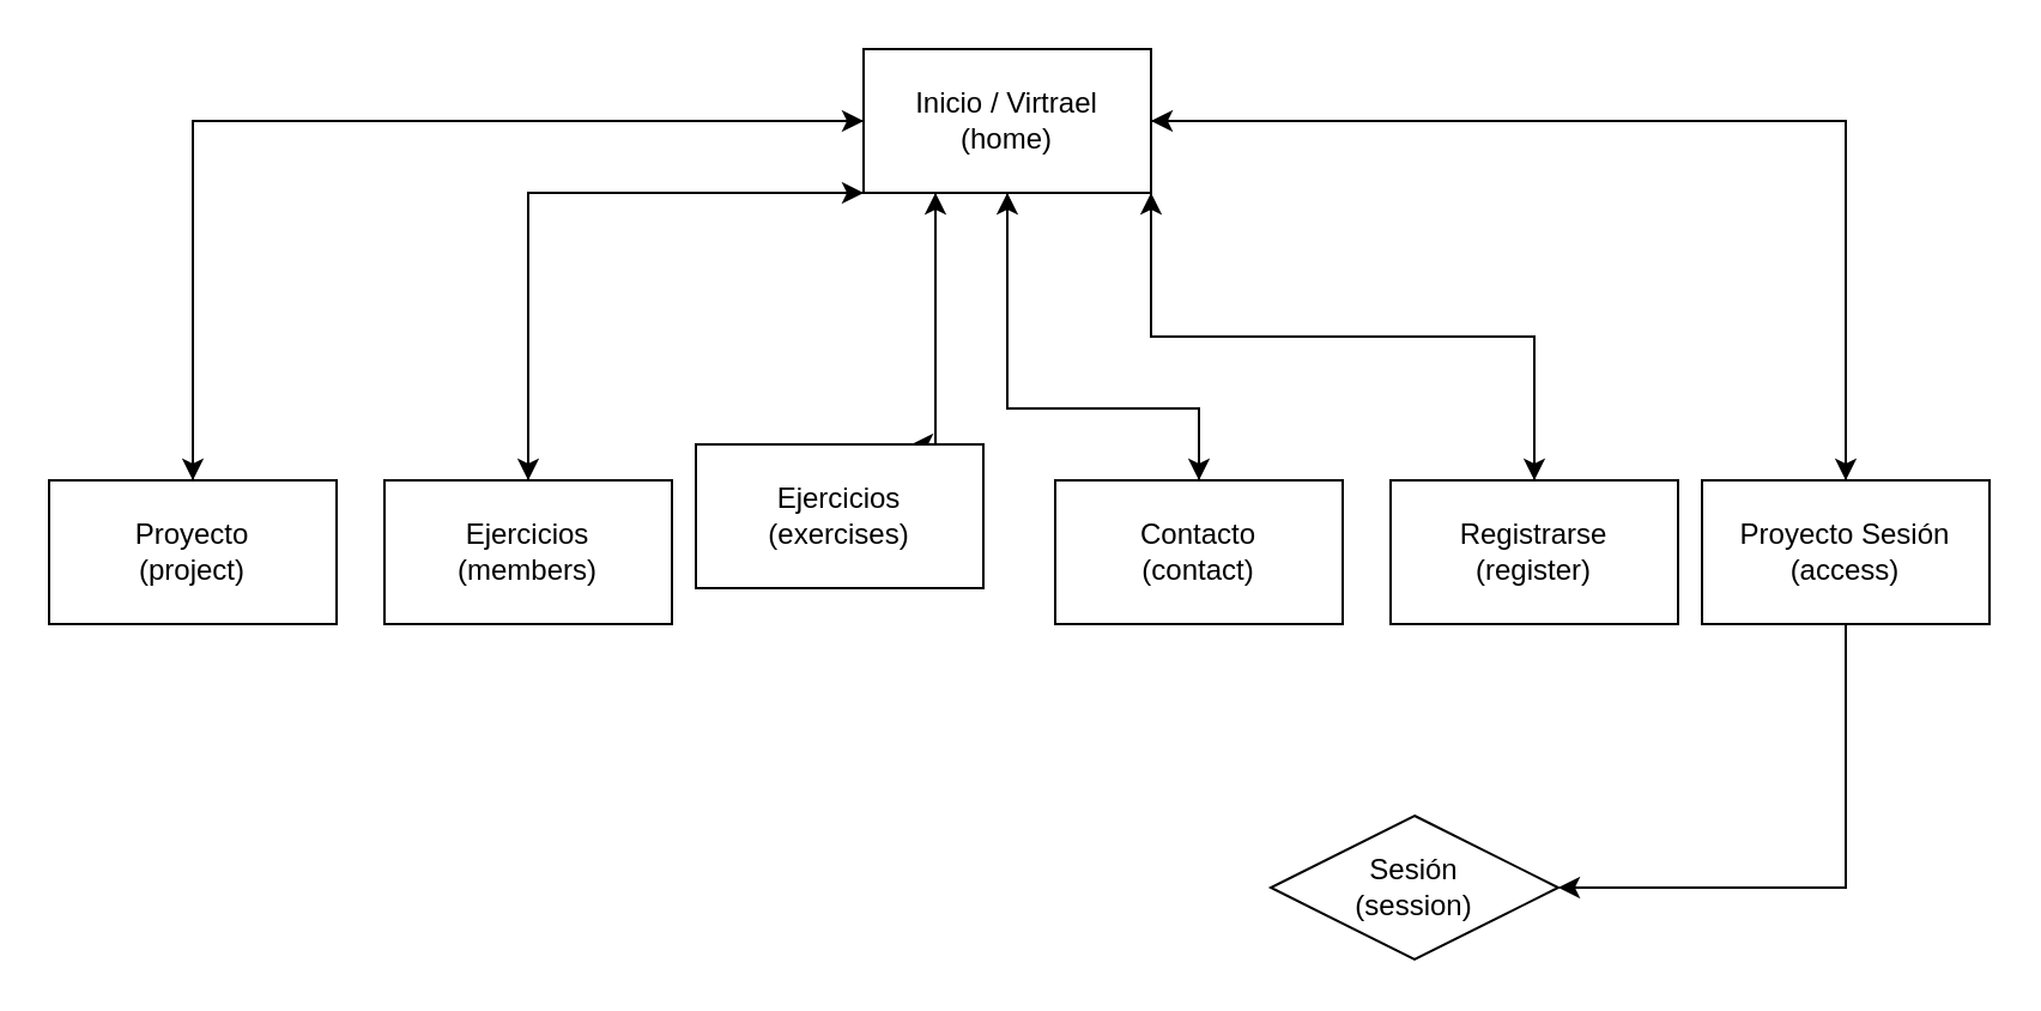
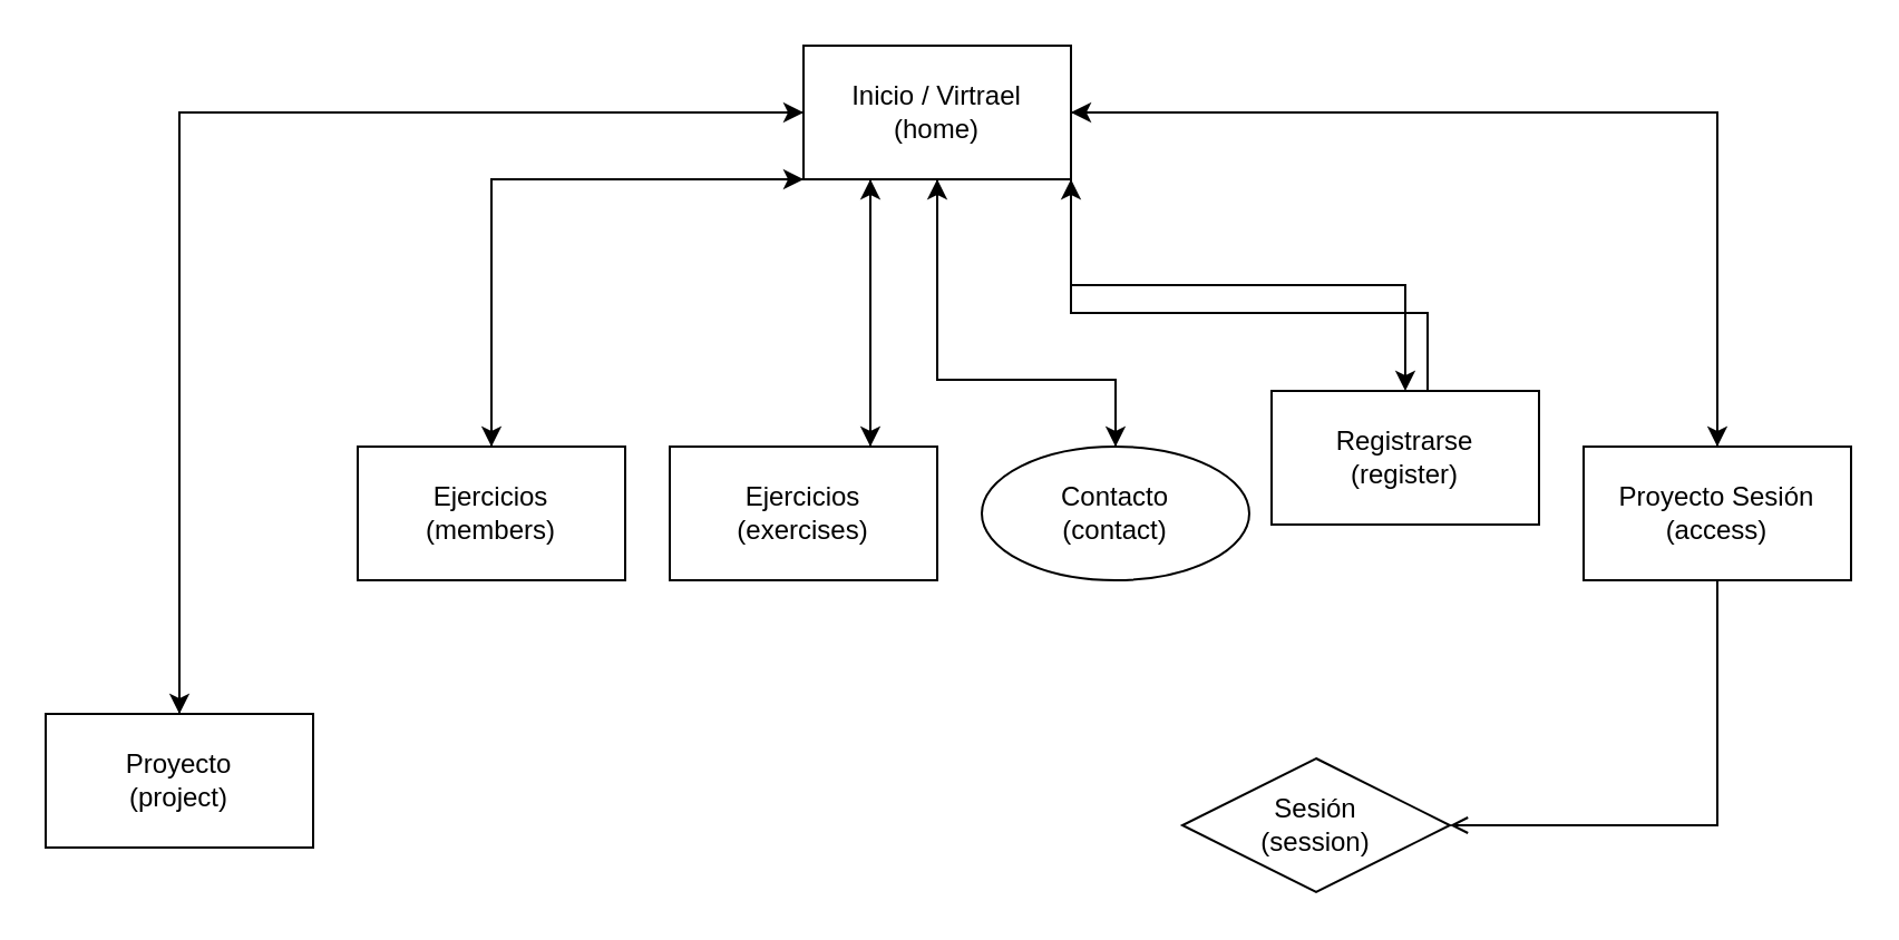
- <mxCell id="14" value="&lt;div&gt;Ejercicios&lt;/div&gt;&lt;div&gt;(exercises)&lt;/div&gt;" style="rounded=0;whiteSpace=wrap;html=1;" vertex="1" parent="1"><mxGeometry x="290" y="185" width="120" height="60" as="geometry" /></mxCell>
+ <mxCell id="14" value="&lt;div&gt;Ejercicios&lt;/div&gt;&lt;div&gt;(exercises)&lt;/div&gt;" style="rounded=0;whiteSpace=wrap;html=1;" vertex="1" parent="1"><mxGeometry x="300" y="200" width="120" height="60" as="geometry" /></mxCell>
- <mxCell id="10" value="&lt;div&gt;Proyecto&lt;/div&gt;(project)" style="rounded=0;whiteSpace=wrap;html=1;" vertex="1" parent="1"><mxGeometry x="20" y="200" width="120" height="60" as="geometry" /></mxCell>
+ <mxCell id="10" value="&lt;div&gt;Proyecto&lt;/div&gt;(project)" style="rounded=0;whiteSpace=wrap;html=1;" vertex="1" parent="1"><mxGeometry x="20" y="320" width="120" height="60" as="geometry" /></mxCell>
- <mxCell id="16" value="&lt;div&gt;Contacto&lt;/div&gt;(contact)" style="rounded=0;whiteSpace=wrap;html=1;" vertex="1" parent="1"><mxGeometry x="440" y="200" width="120" height="60" as="geometry" /></mxCell>
+ <mxCell id="16" value="&lt;div&gt;Contacto&lt;/div&gt;(contact)" style="ellipse;whiteSpace=wrap;html=1;" vertex="1" parent="1"><mxGeometry x="440" y="200" width="120" height="60" as="geometry" /></mxCell>
- <mxCell id="18" value="&lt;div&gt;Registrarse&lt;/div&gt;(register)" style="rounded=0;whiteSpace=wrap;html=1;" vertex="1" parent="1"><mxGeometry x="580" y="200" width="120" height="60" as="geometry" /></mxCell>
+ <mxCell id="18" value="&lt;div&gt;Registrarse&lt;/div&gt;(register)" style="rounded=0;whiteSpace=wrap;html=1;" vertex="1" parent="1"><mxGeometry x="570" y="175" width="120" height="60" as="geometry" /></mxCell>
- <mxCell id="20" style="edgeStyle=orthogonalEdgeStyle;rounded=0;orthogonalLoop=1;jettySize=auto;html=1;entryX=1;entryY=0.5;entryDx=0;entryDy=0;" edge="1" parent="1" source="21" target="22"><mxGeometry relative="1" as="geometry"><Array as="points"><mxPoint x="770" y="370" /></Array></mxGeometry></mxCell>
+ <mxCell id="20" style="edgeStyle=orthogonalEdgeStyle;rounded=0;orthogonalLoop=1;jettySize=auto;html=1;entryX=1;entryY=0.5;entryDx=0;entryDy=0;endArrow=open;" edge="1" parent="1" source="21" target="22"><mxGeometry relative="1" as="geometry"><Array as="points"><mxPoint x="770" y="370" /></Array></mxGeometry></mxCell>
